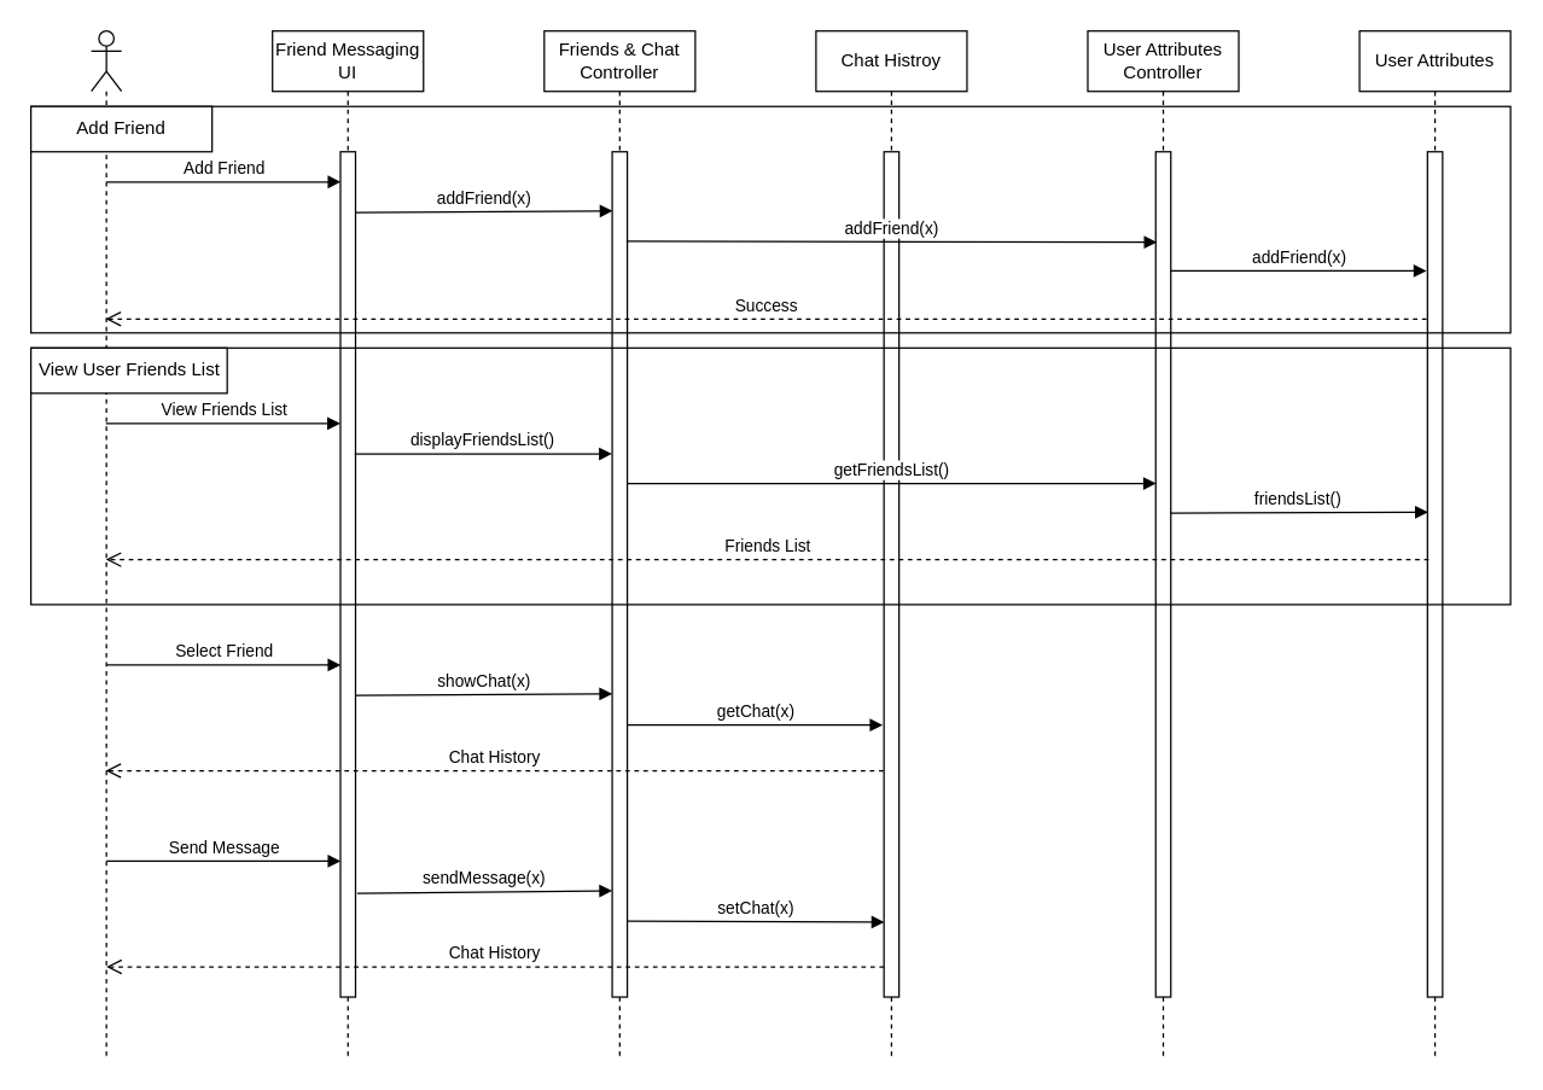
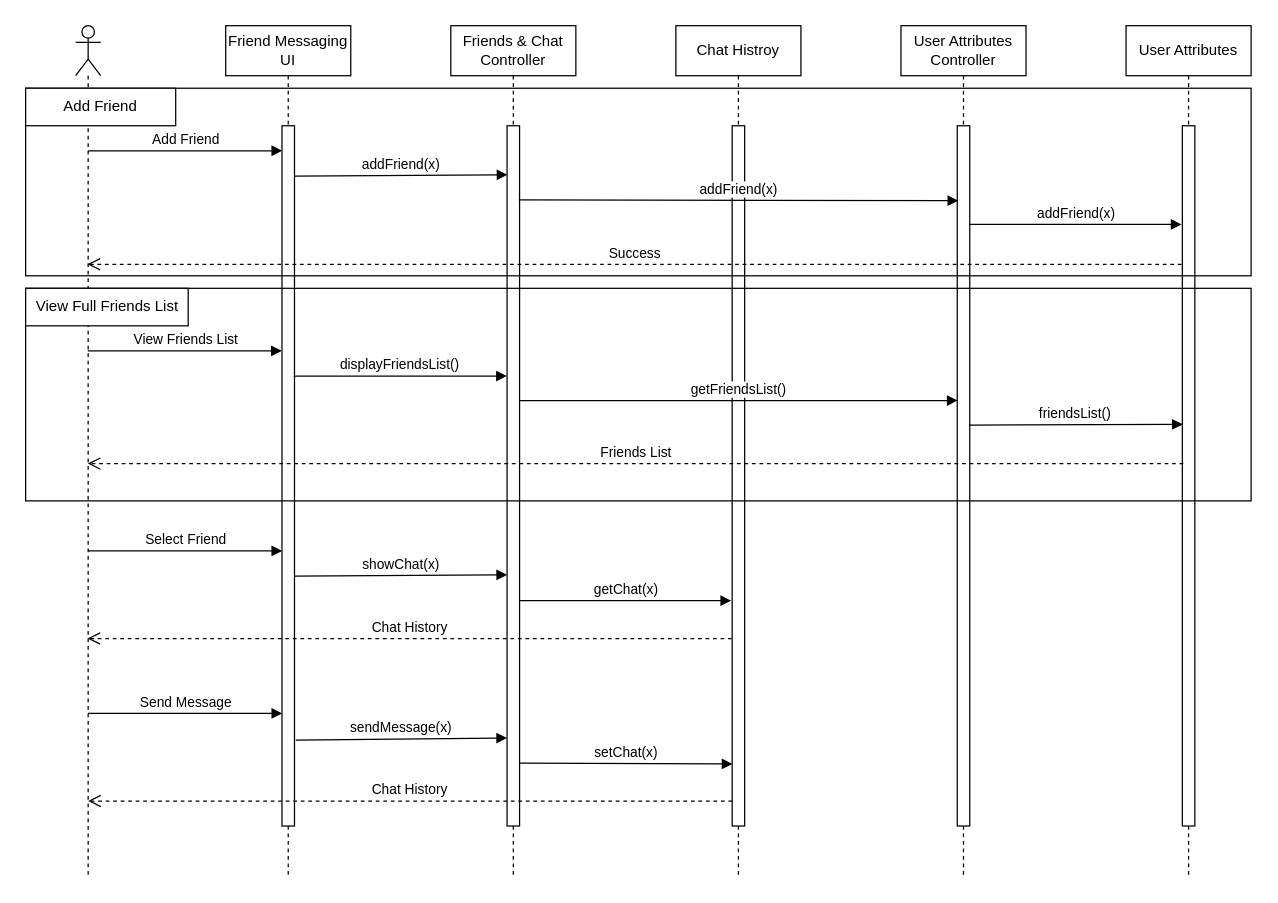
- <mxCell id="27" value="View User Friends List" style="html=1;fillColor=#ffffff;" parent="1" vertex="1"><mxGeometry x="20" y="230" width="130" height="30" as="geometry" /></mxCell>
+ <mxCell id="27" value="View Full Friends List" style="html=1;fillColor=#ffffff;" parent="1" vertex="1"><mxGeometry x="20" y="230" width="130" height="30" as="geometry" /></mxCell>
